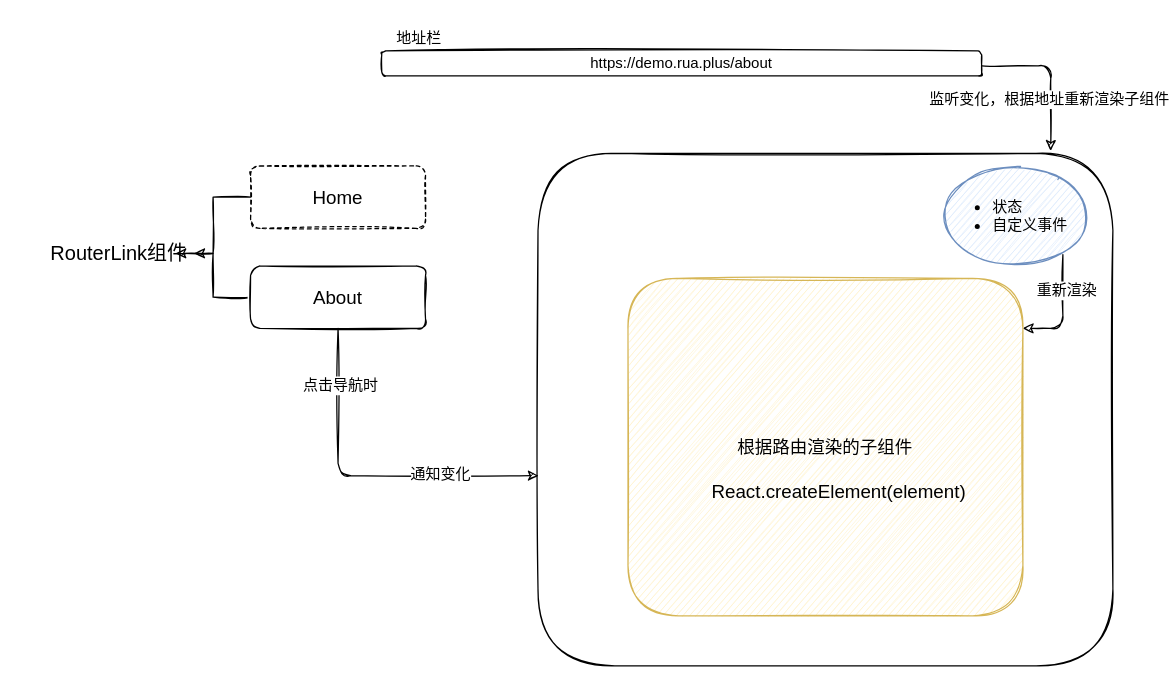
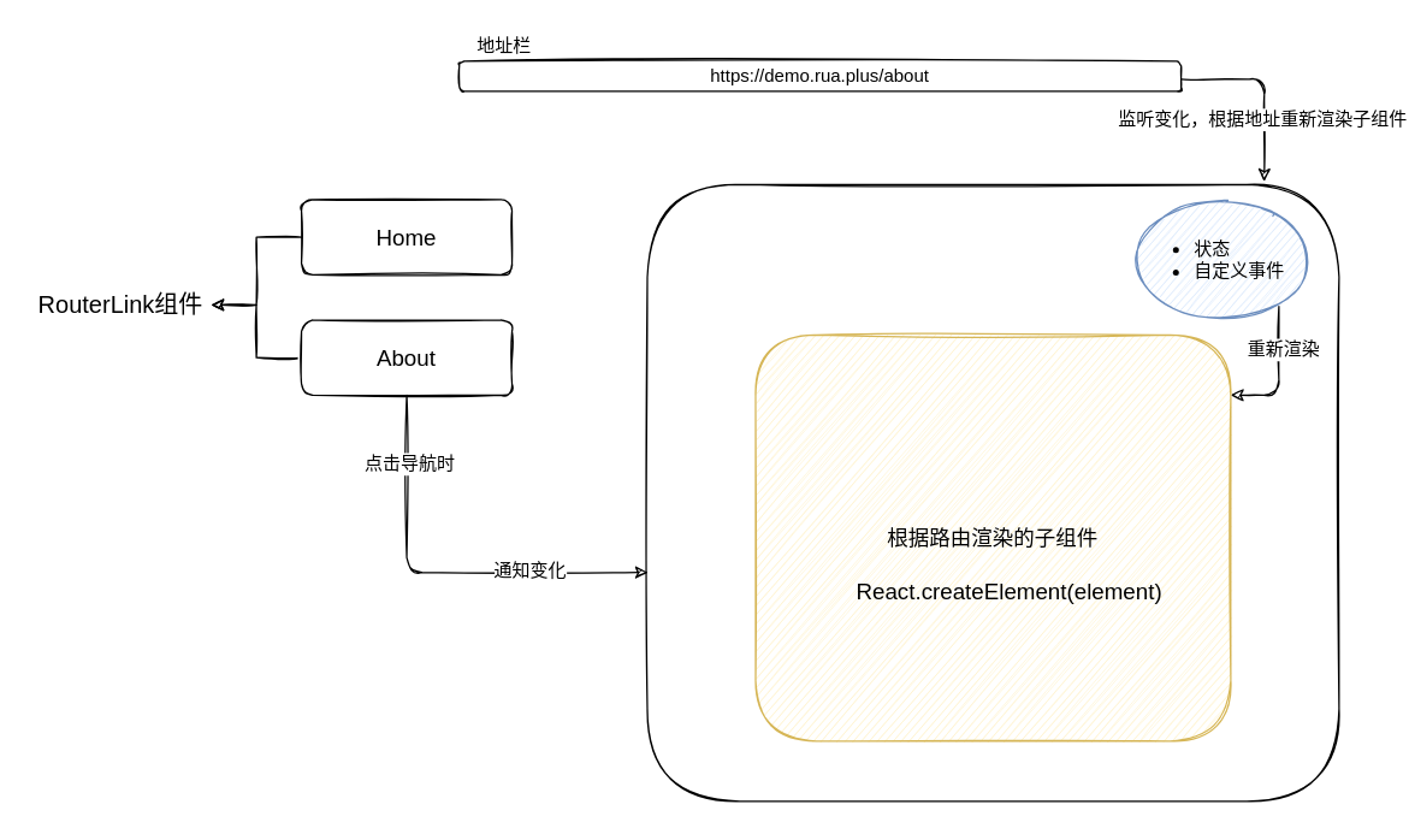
- <mxCell id="10" value="&lt;font style=&quot;font-size: 15px&quot;&gt;Home&lt;/font&gt;" style="rounded=1;whiteSpace=wrap;html=1;sketch=1;dashed=1;" vertex="1" parent="9"><mxGeometry x="180" width="140" height="50" as="geometry" /></mxCell>
+ <mxCell id="10" value="&lt;font style=&quot;font-size: 15px&quot;&gt;Home&lt;/font&gt;" style="rounded=1;whiteSpace=wrap;html=1;sketch=1;" vertex="1" parent="9"><mxGeometry x="180" width="140" height="50" as="geometry" /></mxCell>
- <mxCell id="13" value="&lt;font style=&quot;font-size: 16px&quot;&gt;RouterLink组件&lt;/font&gt;" style="text;html=1;strokeColor=none;fillColor=none;align=center;verticalAlign=middle;whiteSpace=wrap;rounded=0;sketch=1;" vertex="1" parent="9"><mxGeometry x="15" y="60" width="120" height="20" as="geometry" /></mxCell>
+ <mxCell id="13" value="&lt;font style=&quot;font-size: 16px&quot;&gt;RouterLink组件&lt;/font&gt;" style="text;html=1;strokeColor=none;fillColor=none;align=center;verticalAlign=middle;whiteSpace=wrap;rounded=0;sketch=1;" vertex="1" parent="9"><mxGeometry y="60" width="120" height="20" as="geometry" /></mxCell>
